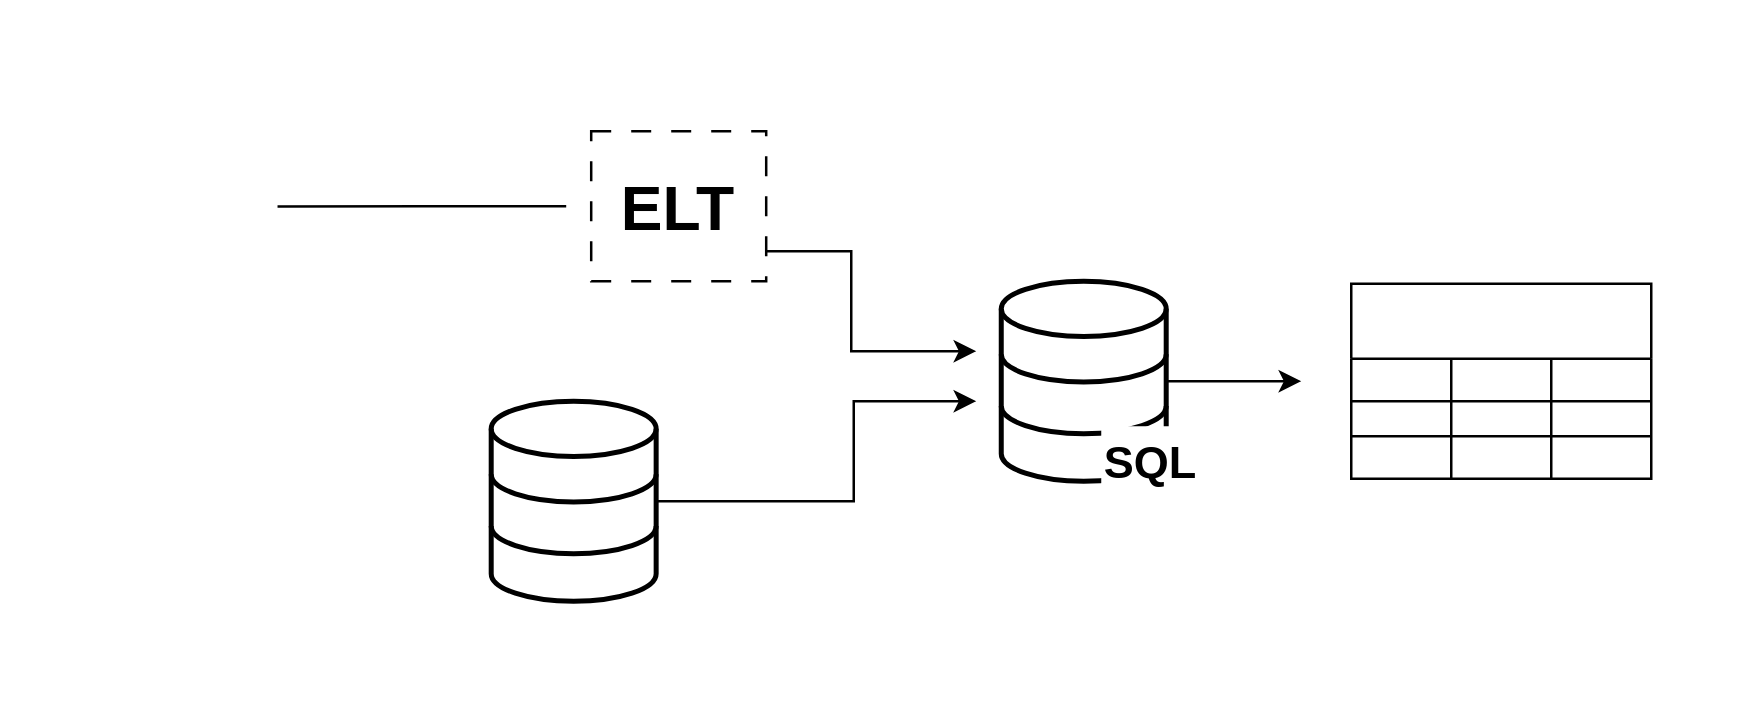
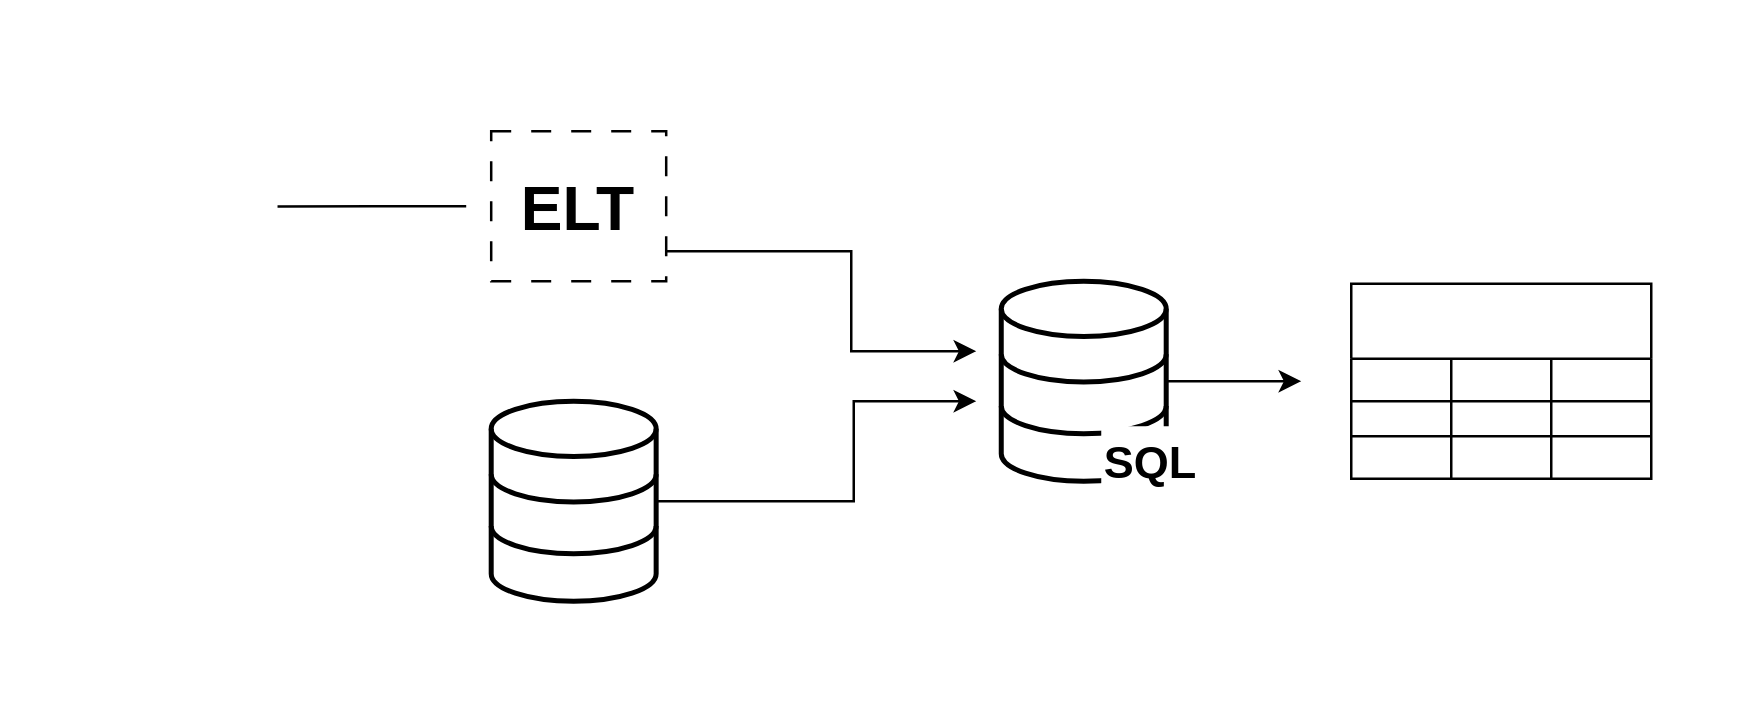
- <mxCell id="8" value="&lt;b&gt;&lt;font style=&quot;font-size: 25px;&quot;&gt;ELT&lt;/font&gt;&lt;/b&gt;" style="text;html=1;strokeColor=default;fillColor=none;align=center;verticalAlign=middle;whiteSpace=wrap;rounded=0;dashed=1;dashPattern=8 8;" parent="1" vertex="1"><mxGeometry x="235.98" y="52" width="70" height="60" as="geometry" /></mxCell>
+ <mxCell id="8" value="&lt;b&gt;&lt;font style=&quot;font-size: 25px;&quot;&gt;ELT&lt;/font&gt;&lt;/b&gt;" style="text;html=1;strokeColor=default;fillColor=none;align=center;verticalAlign=middle;whiteSpace=wrap;rounded=0;dashed=1;dashPattern=8 8;" parent="1" vertex="1"><mxGeometry x="195.98" y="52" width="70" height="60" as="geometry" /></mxCell>
